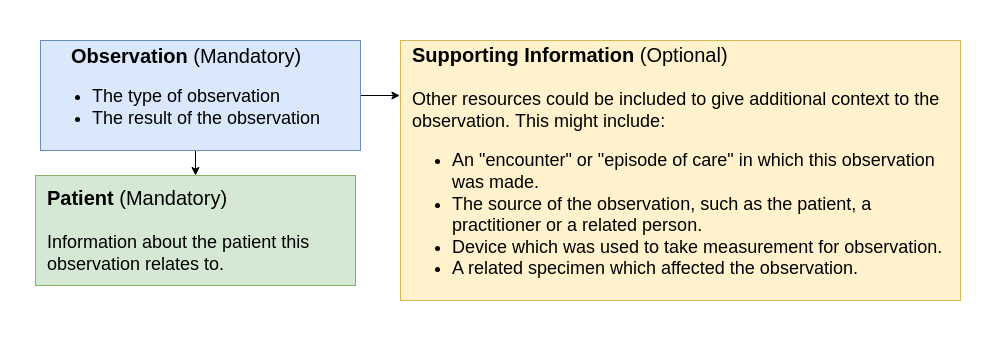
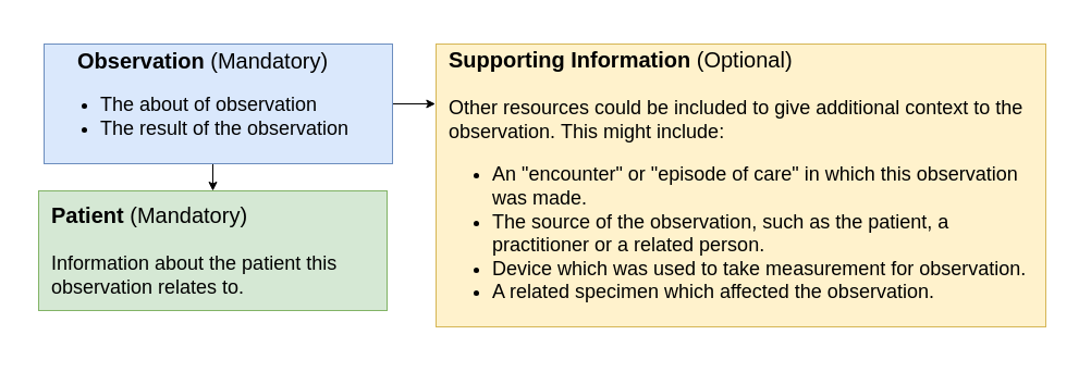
- <mxCell id="5" value="&lt;div style=&quot;text-align: center ; font-size: 20px&quot;&gt;&lt;b&gt;Observation &lt;/b&gt;&lt;span&gt;(Mandatory)&lt;/span&gt;&lt;/div&gt;&lt;ul style=&quot;font-size: 18px&quot;&gt;&lt;li&gt;&lt;span&gt;The type of observation&lt;/span&gt;&lt;br&gt;&lt;/li&gt;&lt;li style=&quot;font-size: 18px&quot;&gt;&lt;span style=&quot;font-size: 18px&quot;&gt;The result of the observation&lt;/span&gt;&lt;/li&gt;&lt;/ul&gt;" style="rounded=0;whiteSpace=wrap;html=1;spacingRight=21;fillColor=#dae8fc;strokeColor=#6c8ebf;align=left;spacingLeft=10;fontSize=18;" parent="1" vertex="1"><mxGeometry x="40" y="40" width="320" height="110" as="geometry" /></mxCell>
+ <mxCell id="5" value="&lt;div style=&quot;text-align: center ; font-size: 20px&quot;&gt;&lt;b&gt;Observation &lt;/b&gt;&lt;span&gt;(Mandatory)&lt;/span&gt;&lt;/div&gt;&lt;ul style=&quot;font-size: 18px&quot;&gt;&lt;li&gt;&lt;span&gt;The about of observation&lt;/span&gt;&lt;br&gt;&lt;/li&gt;&lt;li style=&quot;font-size: 18px&quot;&gt;&lt;span style=&quot;font-size: 18px&quot;&gt;The result of the observation&lt;/span&gt;&lt;/li&gt;&lt;/ul&gt;" style="rounded=0;whiteSpace=wrap;html=1;spacingRight=21;fillColor=#dae8fc;strokeColor=#6c8ebf;align=left;spacingLeft=10;fontSize=18;" parent="1" vertex="1"><mxGeometry x="40" y="40" width="320" height="110" as="geometry" /></mxCell>
